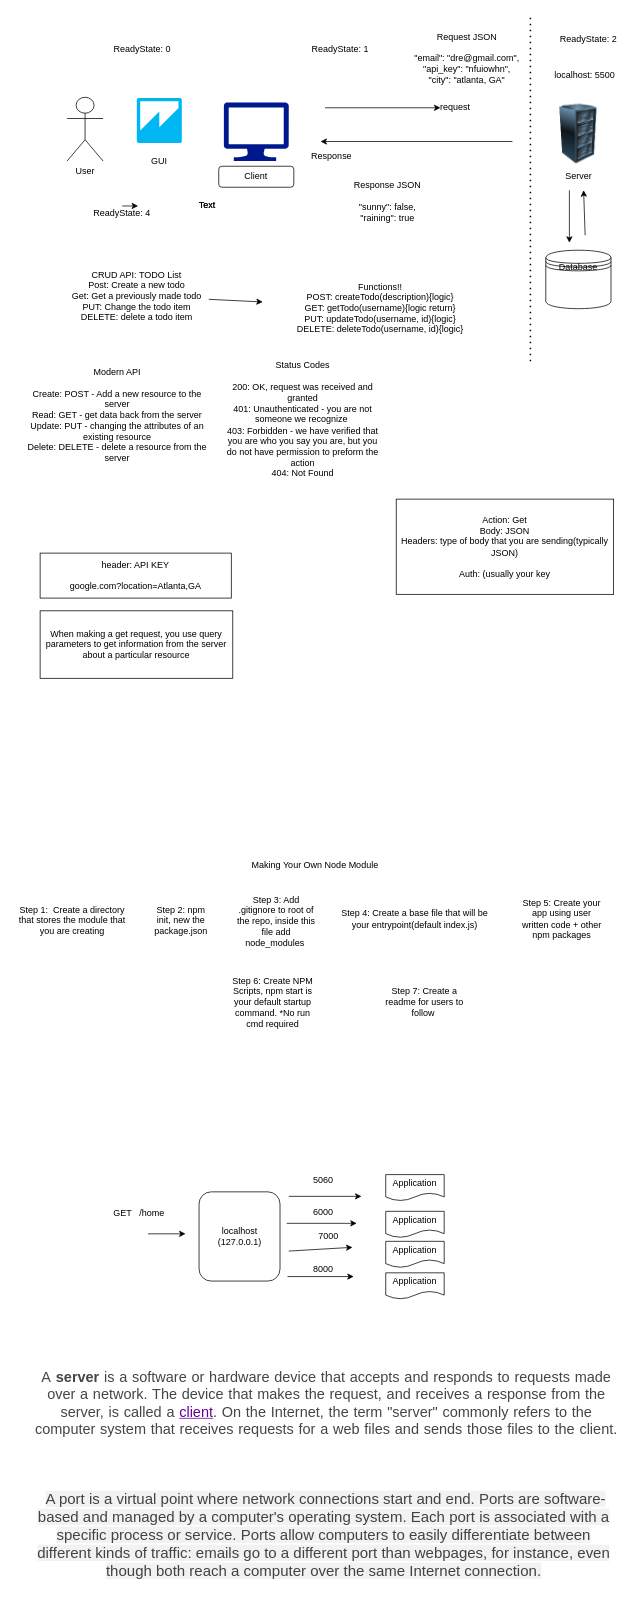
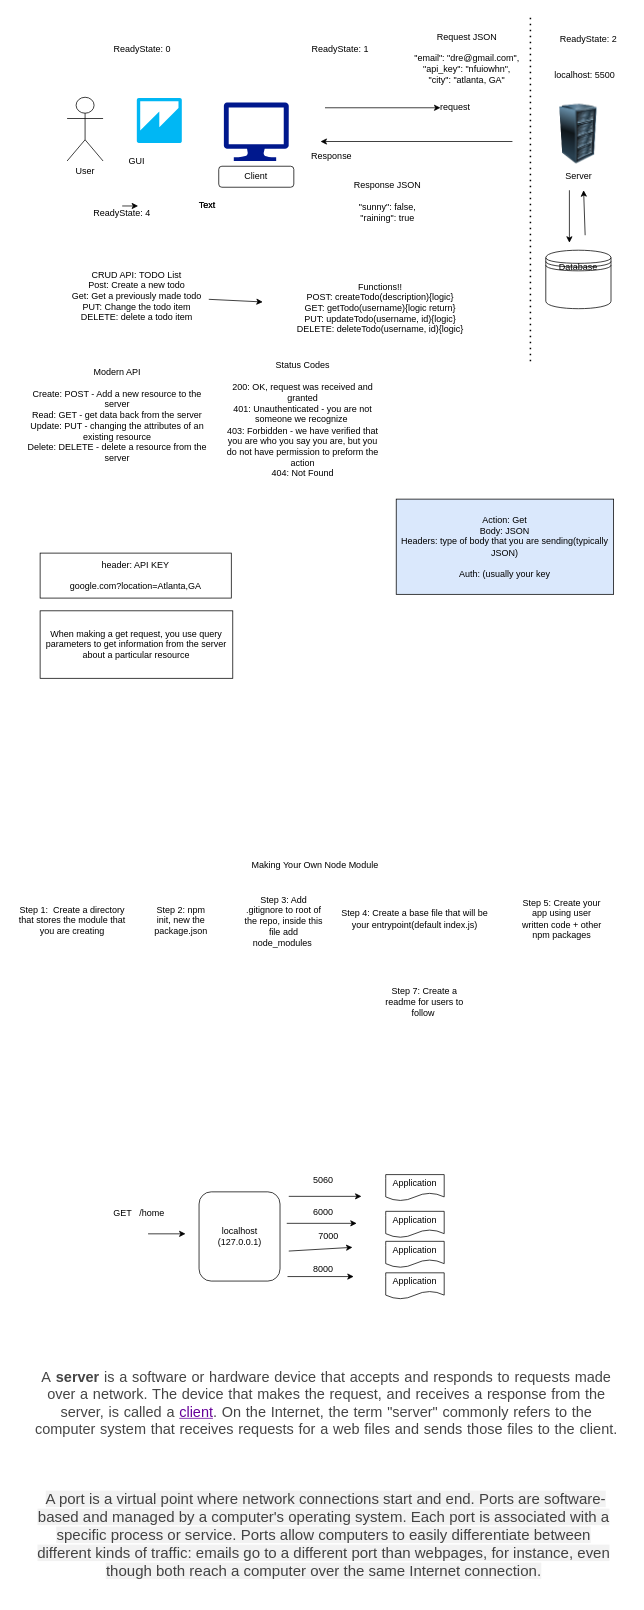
- <mxCell id="24" value="GUI" style="text;html=1;strokeColor=none;fillColor=none;align=center;verticalAlign=middle;whiteSpace=wrap;rounded=0;" parent="1" vertex="1"><mxGeometry x="192" y="205" width="40" height="20" as="geometry" /></mxCell>
+ <mxCell id="24" value="GUI" style="text;html=1;strokeColor=none;fillColor=none;align=center;verticalAlign=middle;whiteSpace=wrap;rounded=0;" parent="1" vertex="1"><mxGeometry x="162" y="205" width="40" height="20" as="geometry" /></mxCell>
- <mxCell id="25" value="Action: Get&lt;br&gt;Body: JSON&lt;br&gt;Headers: type of body that you are sending(typically JSON)&lt;br&gt;&lt;br&gt;Auth: (usually your key" style="rounded=0;whiteSpace=wrap;html=1;" parent="1" vertex="1"><mxGeometry x="528" y="665" width="290" height="127" as="geometry" /></mxCell>
+ <mxCell id="25" value="Action: Get&lt;br&gt;Body: JSON&lt;br&gt;Headers: type of body that you are sending(typically JSON)&lt;br&gt;&lt;br&gt;Auth: (usually your key" style="rounded=0;whiteSpace=wrap;html=1;fillColor=#dae8fc;" parent="1" vertex="1"><mxGeometry x="528" y="665" width="290" height="127" as="geometry" /></mxCell>
- <mxCell id="34" value="Step 3: Add .gitignore to root of the repo, inside this file add node_modules&amp;nbsp;" style="text;html=1;strokeColor=none;fillColor=none;align=center;verticalAlign=middle;whiteSpace=wrap;rounded=0;" parent="1" vertex="1"><mxGeometry x="310" y="1198" width="116" height="59" as="geometry" /></mxCell>
+ <mxCell id="34" value="Step 3: Add .gitignore to root of the repo, inside this file add node_modules&amp;nbsp;" style="text;html=1;strokeColor=none;fillColor=none;align=center;verticalAlign=middle;whiteSpace=wrap;rounded=0;" parent="1" vertex="1"><mxGeometry x="320" y="1198" width="116" height="59" as="geometry" /></mxCell>
- <mxCell id="33" value="Step 6: Create NPM Scripts, npm start is your default startup command. *No run cmd required" style="text;html=1;strokeColor=none;fillColor=none;align=center;verticalAlign=middle;whiteSpace=wrap;rounded=0;" parent="1" vertex="1"><mxGeometry x="301" y="1295" width="125" height="81" as="geometry" /></mxCell>
